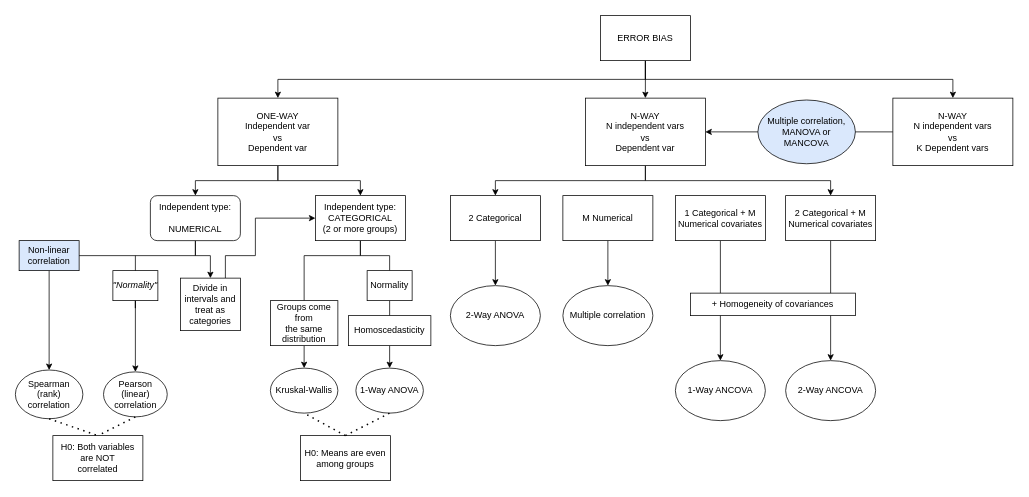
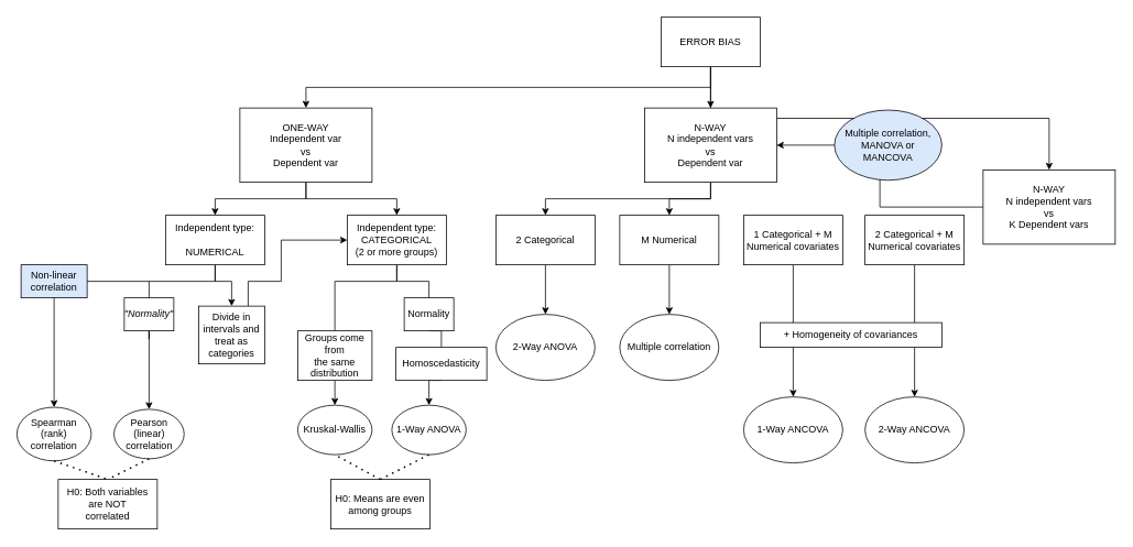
- <mxCell id="54" value="N-WAY&lt;br&gt;N independent vars&lt;br&gt;vs&lt;br&gt;K Dependent vars" style="rounded=0;whiteSpace=wrap;html=1;" vertex="1" parent="1"><mxGeometry x="1190" y="130" width="160" height="90" as="geometry" /></mxCell>
+ <mxCell id="54" value="N-WAY&lt;br&gt;N independent vars&lt;br&gt;vs&lt;br&gt;K Dependent vars" style="rounded=0;whiteSpace=wrap;html=1;" vertex="1" parent="1"><mxGeometry x="1190" y="205" width="160" height="90" as="geometry" /></mxCell>
- <mxCell id="13" style="edgeStyle=orthogonalEdgeStyle;rounded=0;orthogonalLoop=1;jettySize=auto;html=1;exitX=0.5;exitY=1;exitDx=0;exitDy=0;" parent="1" source="14" target="41" edge="1"><mxGeometry relative="1" as="geometry" /></mxCell>
+ <mxCell id="13" style="edgeStyle=orthogonalEdgeStyle;rounded=0;orthogonalLoop=1;jettySize=auto;html=1;exitX=0.5;exitY=1;exitDx=0;exitDy=0;" parent="1" source="14" target="43" edge="1"><mxGeometry relative="1" as="geometry" /></mxCell>
- <mxCell id="19" value="Independent type:&lt;br&gt;&lt;br&gt;NUMERICAL" style="whiteSpace=wrap;html=1;rounded=1;" parent="1" vertex="1"><mxGeometry x="200" y="260" width="120" height="60" as="geometry" /></mxCell>
+ <mxCell id="19" value="Independent type:&lt;br&gt;&lt;br&gt;NUMERICAL" style="rounded=0;whiteSpace=wrap;html=1;" parent="1" vertex="1"><mxGeometry x="200" y="260" width="120" height="60" as="geometry" /></mxCell>
- <mxCell id="27" value="Homoscedasticity" style="rounded=0;whiteSpace=wrap;html=1;" parent="1" vertex="1"><mxGeometry x="464" y="420" width="110" height="40" as="geometry" /></mxCell>
+ <mxCell id="27" value="Homoscedasticity" style="rounded=0;whiteSpace=wrap;html=1;" parent="1" vertex="1"><mxGeometry x="479" y="420" width="110" height="40" as="geometry" /></mxCell>
